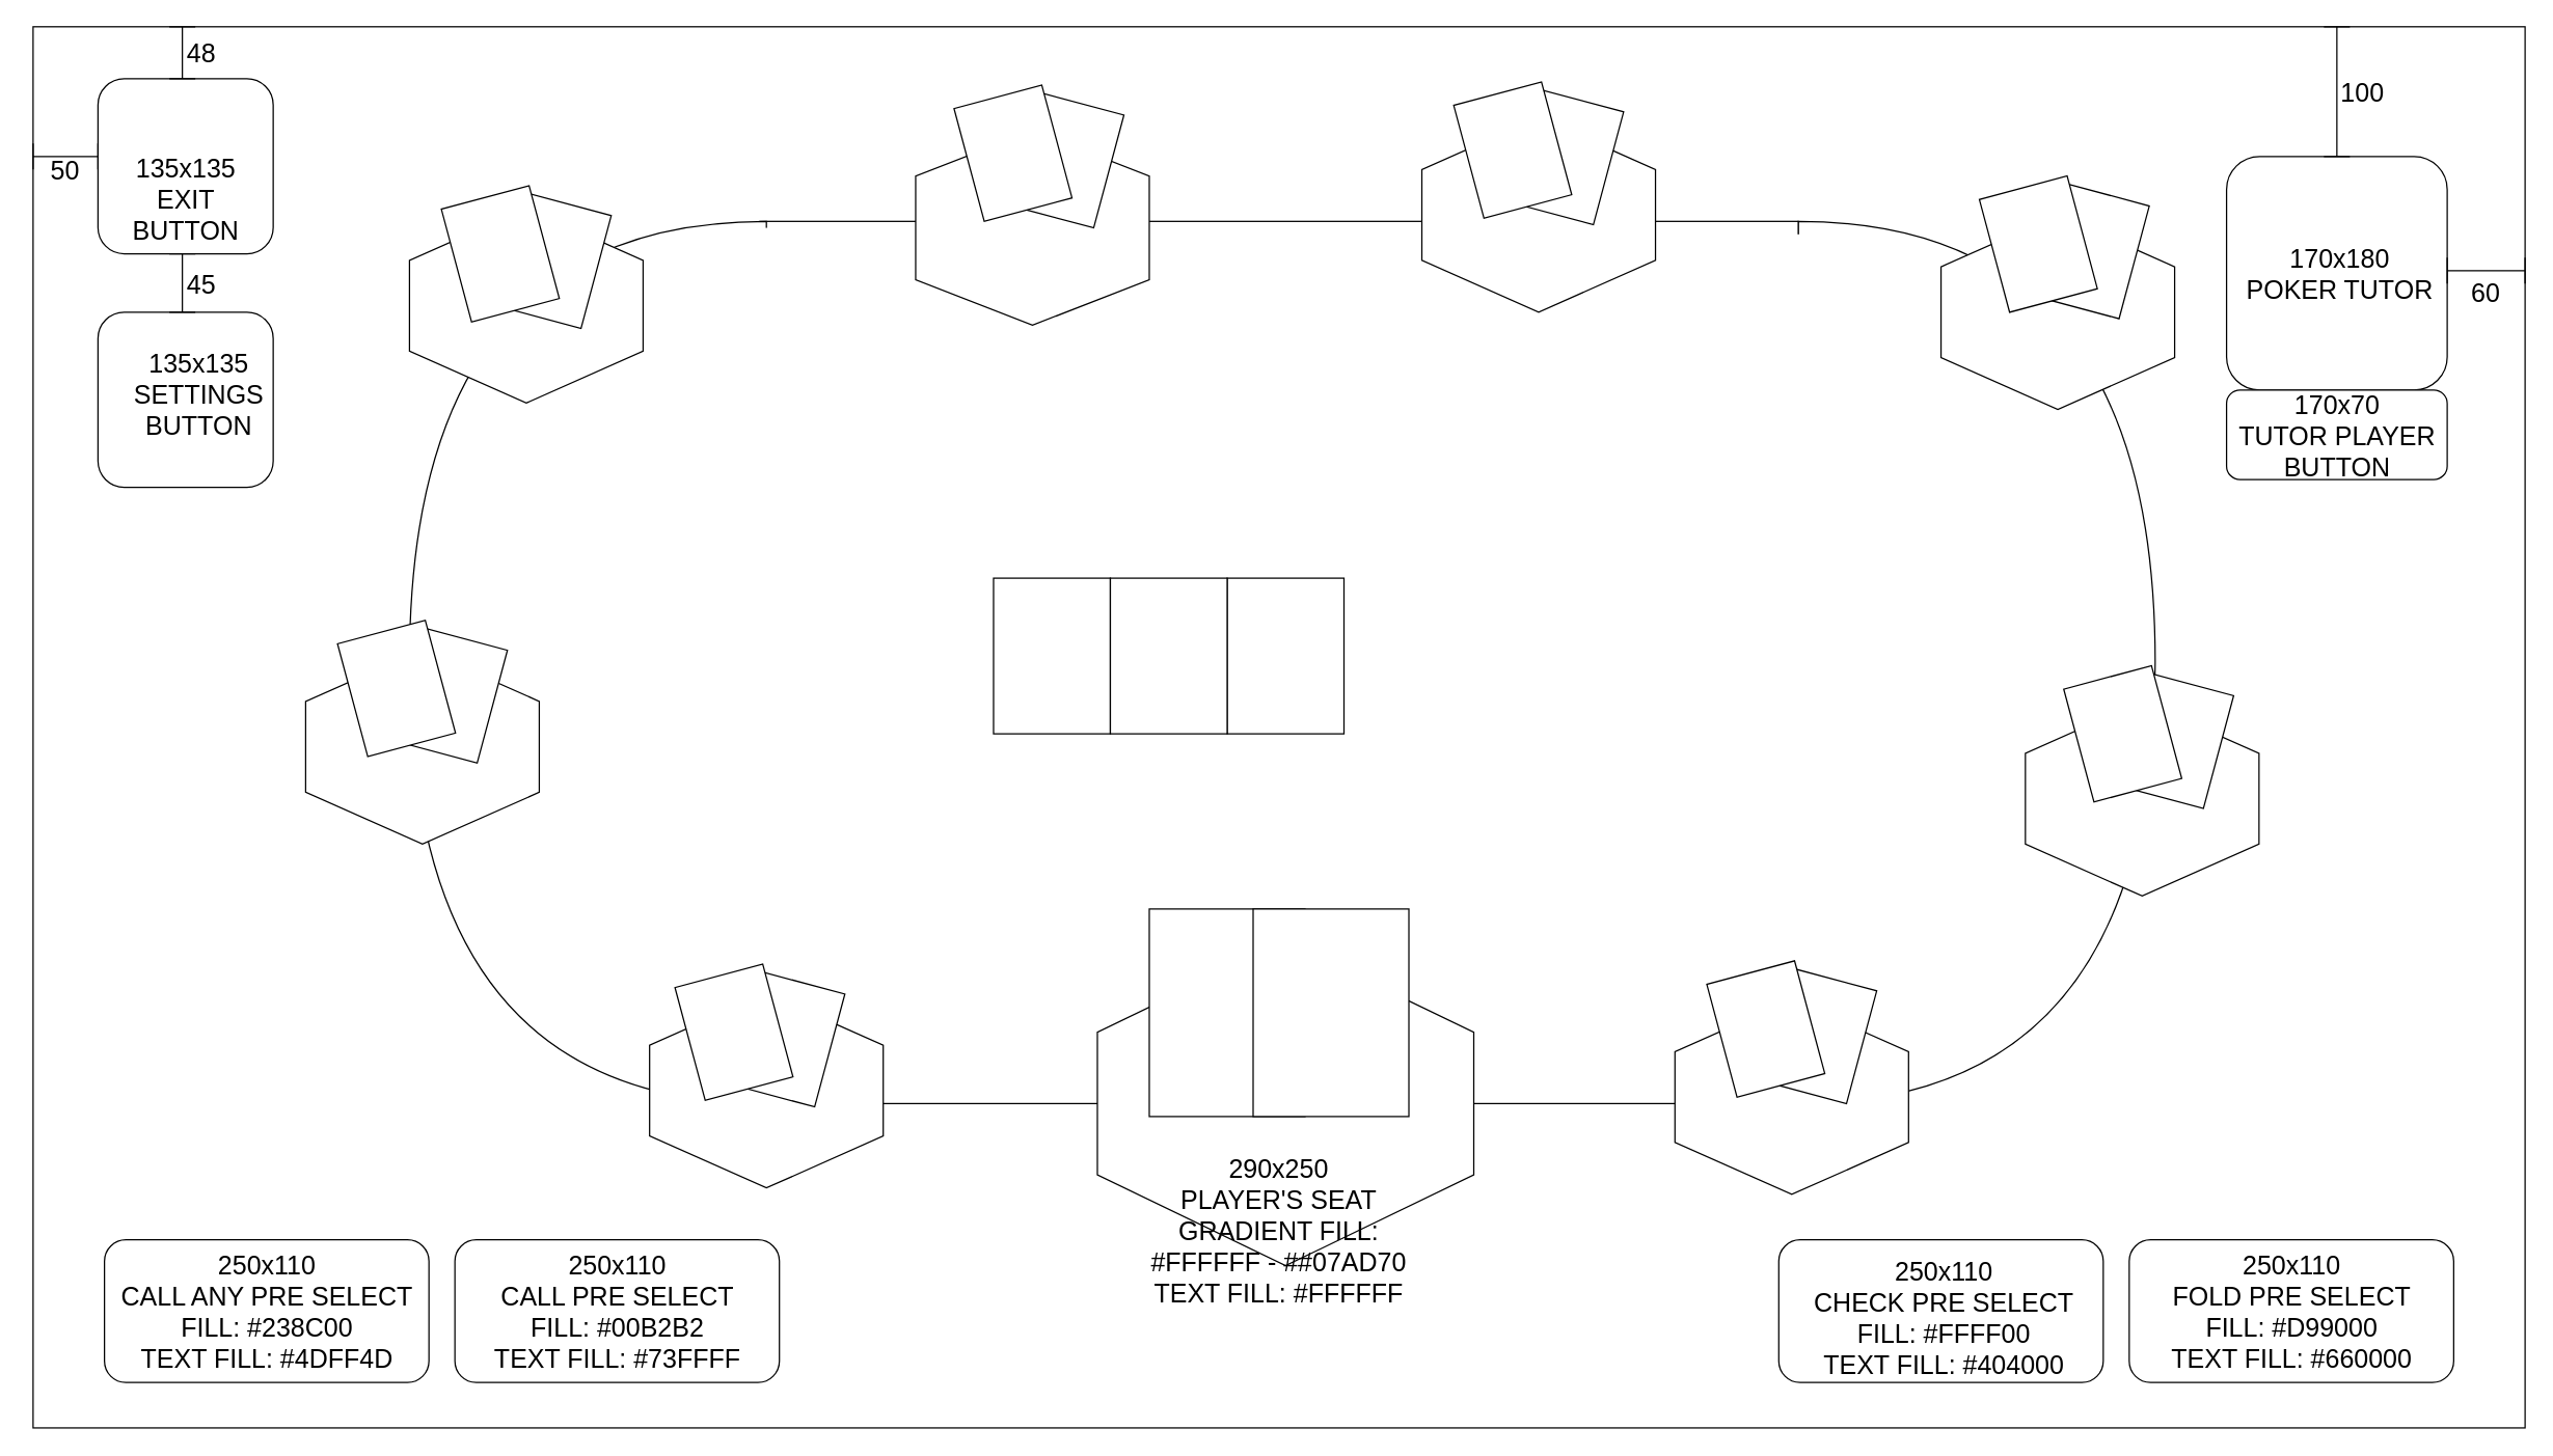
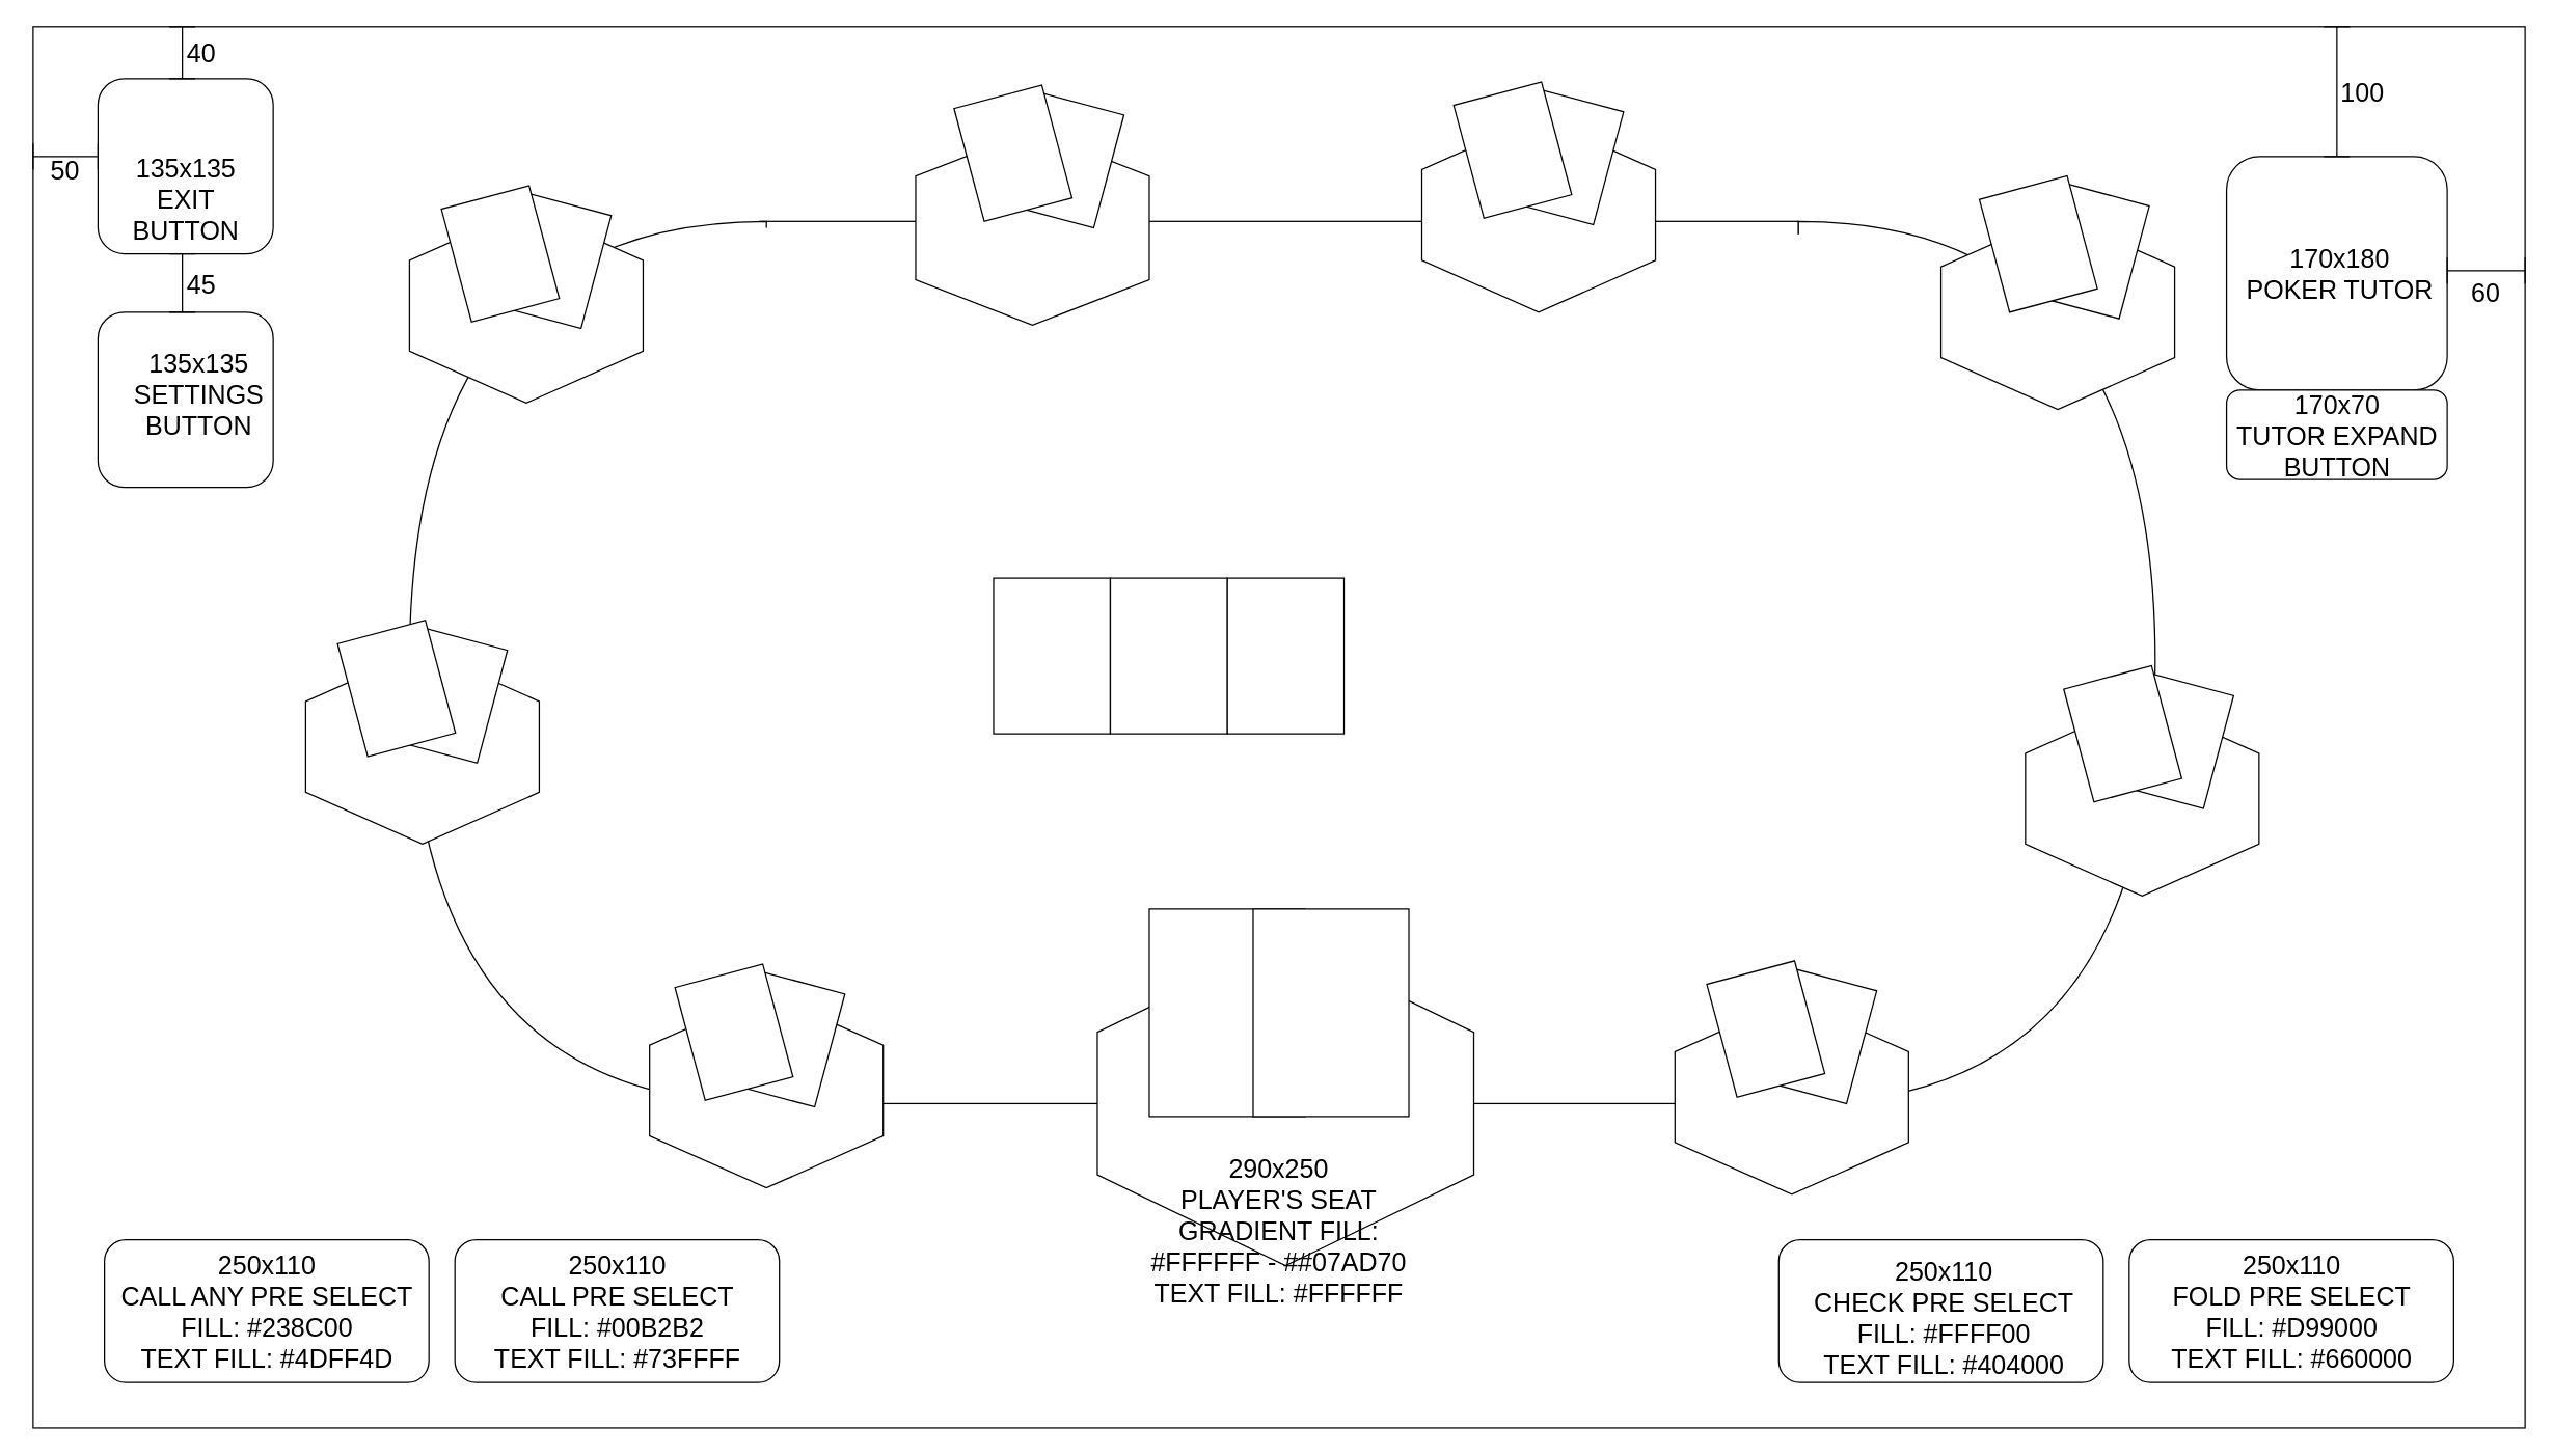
- <mxCell id="35" value="&lt;font color=&quot;#000000&quot; style=&quot;font-size: 20px&quot;&gt;48&lt;/font&gt;" style="text;html=1;strokeColor=none;fillColor=none;align=center;verticalAlign=middle;whiteSpace=wrap;rounded=0;fontColor=#FFFFFF;" vertex="1" parent="1"><mxGeometry x="125" y="25" width="60" height="30" as="geometry" /></mxCell>
+ <mxCell id="35" value="&lt;font color=&quot;#000000&quot; style=&quot;font-size: 20px&quot;&gt;40&lt;/font&gt;" style="text;html=1;strokeColor=none;fillColor=none;align=center;verticalAlign=middle;whiteSpace=wrap;rounded=0;fontColor=#FFFFFF;" vertex="1" parent="1"><mxGeometry x="125" y="25" width="60" height="30" as="geometry" /></mxCell>
- <mxCell id="46" value="170x70&lt;br&gt;TUTOR PLAYER BUTTON" style="text;html=1;strokeColor=none;fillColor=none;align=center;verticalAlign=middle;whiteSpace=wrap;rounded=0;fontSize=20;shadow=0;glass=0;fontColor=#000000;" vertex="1" parent="1"><mxGeometry x="1692.5" y="319.5" width="215" height="30" as="geometry" /></mxCell>
+ <mxCell id="46" value="170x70&lt;br&gt;TUTOR EXPAND BUTTON" style="text;html=1;strokeColor=none;fillColor=none;align=center;verticalAlign=middle;whiteSpace=wrap;rounded=0;fontSize=20;shadow=0;glass=0;fontColor=#000000;" vertex="1" parent="1"><mxGeometry x="1692.5" y="319.5" width="215" height="30" as="geometry" /></mxCell>
